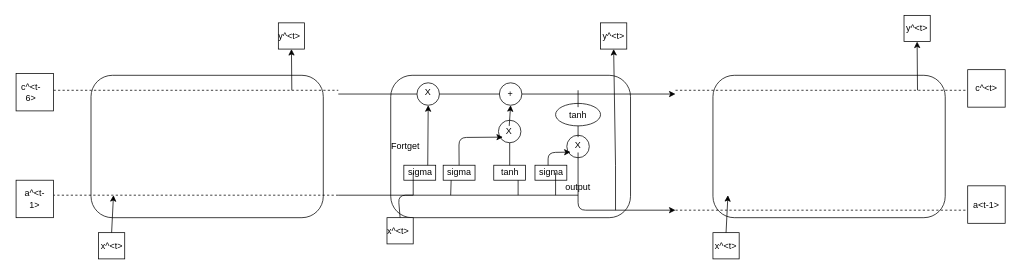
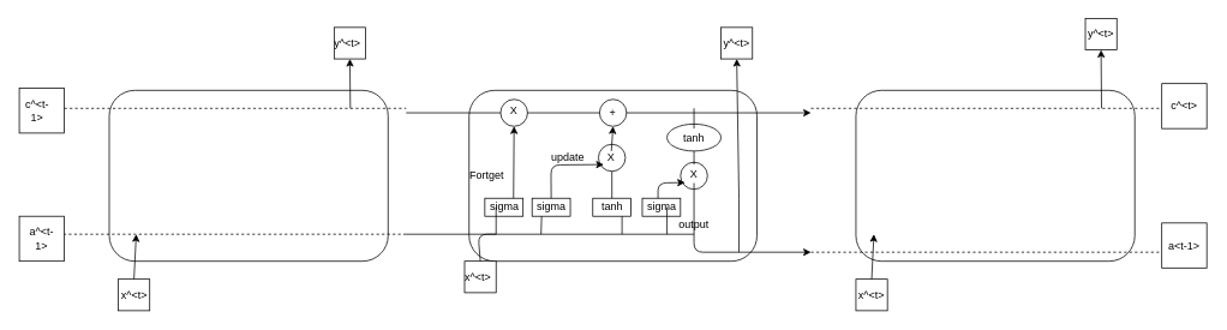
- <mxCell id="52" value="c^&amp;lt;t-6&amp;gt;" style="text;html=1;strokeColor=none;fillColor=none;align=center;verticalAlign=middle;whiteSpace=wrap;rounded=0;" vertex="1" parent="1"><mxGeometry x="20" y="112.5" width="40" height="20" as="geometry" /></mxCell>
+ <mxCell id="52" value="c^&amp;lt;t-1&amp;gt;" style="text;html=1;strokeColor=none;fillColor=none;align=center;verticalAlign=middle;whiteSpace=wrap;rounded=0;" vertex="1" parent="1"><mxGeometry x="20" y="112.5" width="40" height="20" as="geometry" /></mxCell>
+ <mxCell id="27" value="update" style="text;html=1;strokeColor=none;fillColor=none;align=center;verticalAlign=middle;whiteSpace=wrap;rounded=0;" vertex="1" parent="1"><mxGeometry x="610" y="165" width="40" height="20" as="geometry" /></mxCell>
